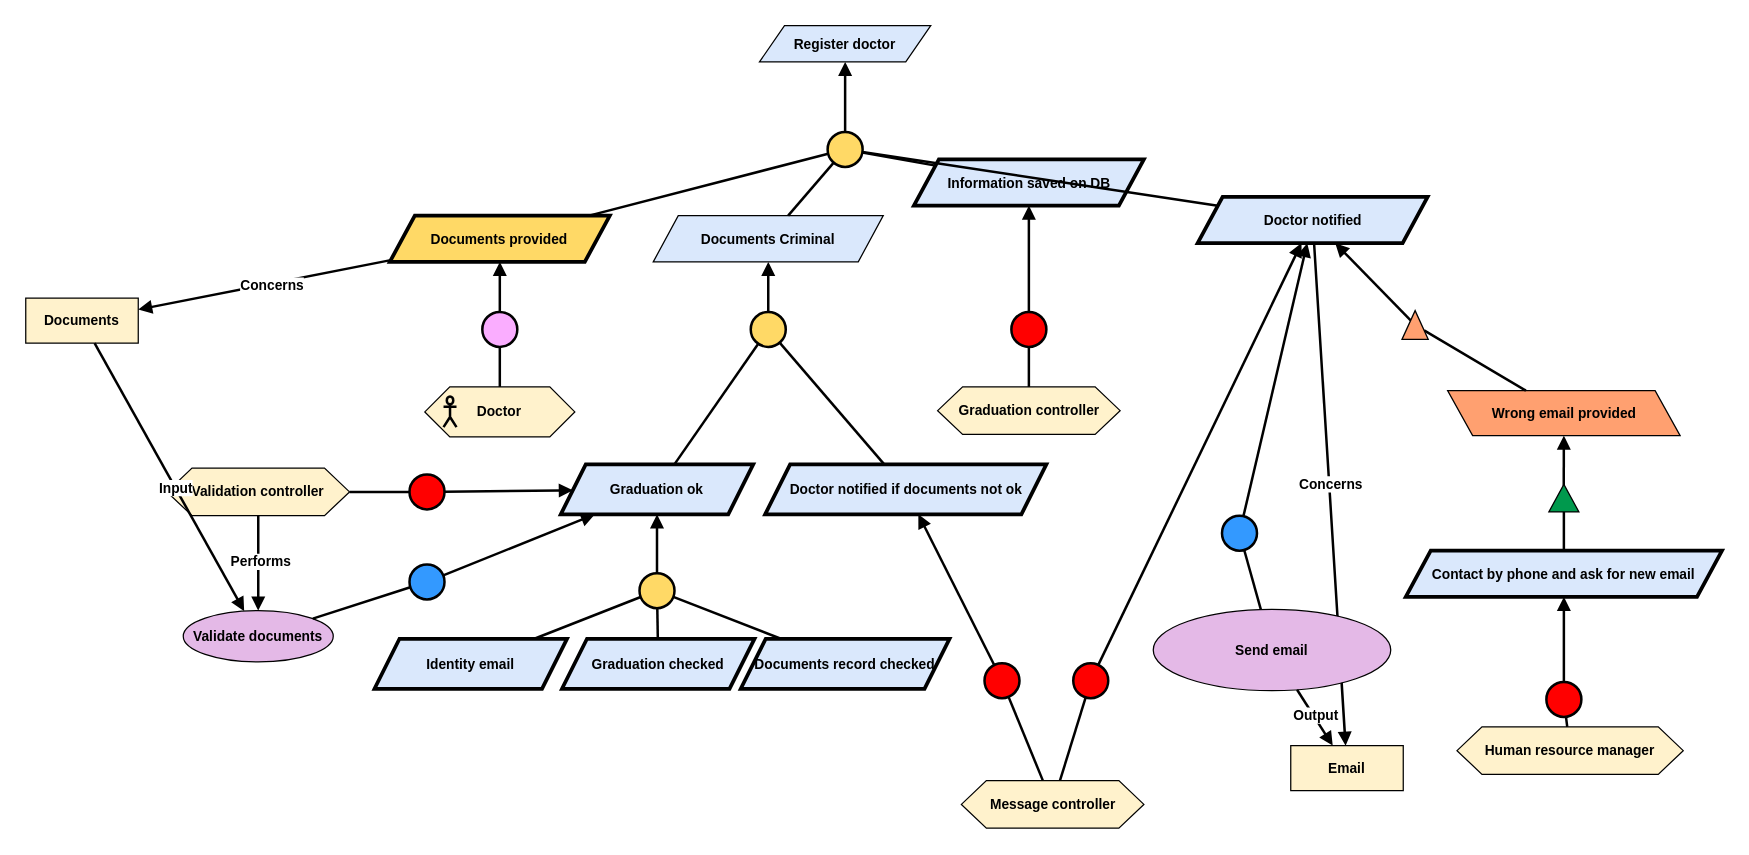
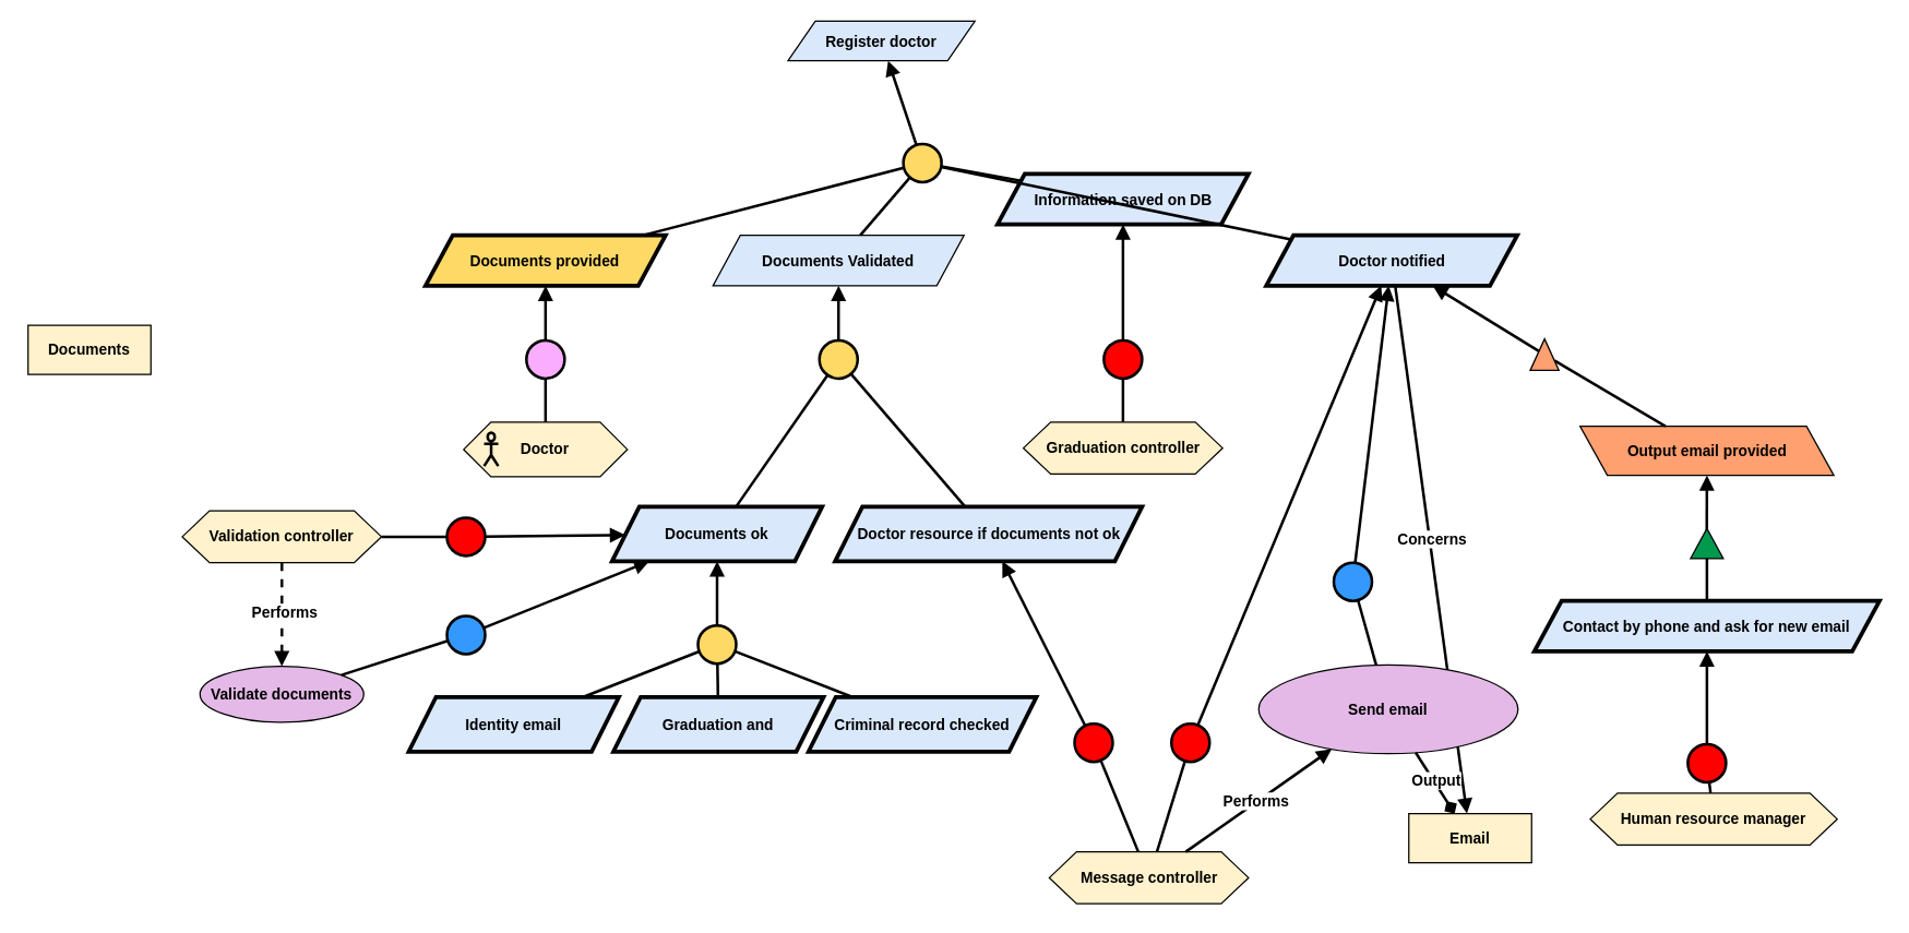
- <mxCell id="2" value="&lt;b&gt;Register doctor&lt;/b&gt;" style="shape=parallelogram;perimeter=parallelogramPerimeter;whiteSpace=wrap;html=1;fixedSize=1;fillColor=#dae8fc;strokeColor=#000000;fontFamily=Helvetica;fontSize=11;fontColor=default;labelBackgroundColor=none;" parent="1" vertex="1"><mxGeometry x="607" y="20" width="137" height="29" as="geometry" /></mxCell>
+ <mxCell id="2" value="&lt;b&gt;Register doctor&lt;/b&gt;" style="shape=parallelogram;perimeter=parallelogramPerimeter;whiteSpace=wrap;html=1;fixedSize=1;fillColor=#dae8fc;strokeColor=#000000;fontFamily=Helvetica;fontSize=11;fontColor=default;labelBackgroundColor=none;" parent="1" vertex="1"><mxGeometry x="577" y="15" width="137" height="29" as="geometry" /></mxCell>
- <mxCell id="36" value="&lt;b&gt;Doctor notified&lt;/b&gt;" style="shape=parallelogram;perimeter=parallelogramPerimeter;whiteSpace=wrap;html=1;fixedSize=1;fillColor=#dae8fc;strokeColor=#000000;strokeWidth=3;fontFamily=Helvetica;fontSize=11;fontColor=default;labelBackgroundColor=none;" parent="1" vertex="1"><mxGeometry x="957.5" y="157" width="184" height="37" as="geometry" /></mxCell>
+ <mxCell id="36" value="&lt;b&gt;Doctor notified&lt;/b&gt;" style="shape=parallelogram;perimeter=parallelogramPerimeter;whiteSpace=wrap;html=1;fixedSize=1;fillColor=#dae8fc;strokeColor=#000000;strokeWidth=3;fontFamily=Helvetica;fontSize=11;fontColor=default;labelBackgroundColor=none;" parent="1" vertex="1"><mxGeometry x="927.5" y="172" width="184" height="37" as="geometry" /></mxCell>
- <mxCell id="6" value="&lt;b&gt;Documents Criminal&lt;/b&gt;" style="shape=parallelogram;perimeter=parallelogramPerimeter;whiteSpace=wrap;html=1;fixedSize=1;fillColor=#dae8fc;strokeColor=#000000;strokeWidth=1;fontFamily=Helvetica;fontSize=11;fontColor=default;labelBackgroundColor=none;" parent="1" vertex="1"><mxGeometry x="522" y="172" width="184" height="37" as="geometry" /></mxCell>
+ <mxCell id="6" value="&lt;b&gt;Documents Validated&lt;/b&gt;" style="shape=parallelogram;perimeter=parallelogramPerimeter;whiteSpace=wrap;html=1;fixedSize=1;fillColor=#dae8fc;strokeColor=#000000;strokeWidth=1;fontFamily=Helvetica;fontSize=11;fontColor=default;labelBackgroundColor=none;" parent="1" vertex="1"><mxGeometry x="522" y="172" width="184" height="37" as="geometry" /></mxCell>
- <mxCell id="79" value="" style="endArrow=block;html=1;rounded=0;endFill=1;strokeWidth=2;" parent="1" source="8" target="60" edge="1"><mxGeometry width="50" height="50" relative="1" as="geometry"><mxPoint x="-87" y="81" as="sourcePoint" /><mxPoint x="-34" y="498" as="targetPoint" /></mxGeometry></mxCell>
- <mxCell id="80" value="&lt;b&gt;Concerns&lt;/b&gt;" style="edgeLabel;html=1;align=center;verticalAlign=middle;resizable=0;points=[];" parent="79" vertex="1" connectable="0"><mxGeometry x="-0.044" y="1" relative="1" as="geometry"><mxPoint as="offset" /></mxGeometry></mxCell>
- <mxCell id="45" value="Wrong email provided" style="shape=parallelogram;perimeter=parallelogramPerimeter;whiteSpace=wrap;html=1;fixedSize=1;fillColor=#FFA070;fontStyle=1;fontFamily=Helvetica;fontSize=11;fontColor=default;labelBackgroundColor=none;flipH=1;flipV=0;" parent="1" vertex="1"><mxGeometry x="1157.5" y="312" width="186" height="36" as="geometry" /></mxCell>
+ <mxCell id="45" value="Output email provided" style="shape=parallelogram;perimeter=parallelogramPerimeter;whiteSpace=wrap;html=1;fixedSize=1;fillColor=#FFA070;fontStyle=1;fontFamily=Helvetica;fontSize=11;fontColor=default;labelBackgroundColor=none;flipH=1;flipV=0;" parent="1" vertex="1"><mxGeometry x="1157.5" y="312" width="186" height="36" as="geometry" /></mxCell>
- <mxCell id="61" value="" style="endArrow=block;html=1;rounded=0;endFill=1;strokeWidth=2;" parent="1" source="60" target="56" edge="1"><mxGeometry width="50" height="50" relative="1" as="geometry"><mxPoint x="125" y="651.5" as="sourcePoint" /><mxPoint x="-65" y="652.5" as="targetPoint" /></mxGeometry></mxCell>
- <mxCell id="62" value="&lt;b&gt;Input&lt;/b&gt;" style="edgeLabel;html=1;align=center;verticalAlign=middle;resizable=0;points=[];" parent="61" vertex="1" connectable="0"><mxGeometry x="0.072" relative="1" as="geometry"><mxPoint as="offset" /></mxGeometry></mxCell>
- <mxCell id="19" value="&lt;b&gt;Graduation ok&lt;/b&gt;" style="shape=parallelogram;perimeter=parallelogramPerimeter;whiteSpace=wrap;html=1;fixedSize=1;fillColor=#dae8fc;strokeColor=#000000;fontFamily=Helvetica;fontSize=11;fontColor=default;labelBackgroundColor=none;strokeWidth=3;" parent="1" vertex="1"><mxGeometry x="448" y="371" width="154" height="40" as="geometry" /></mxCell>
+ <mxCell id="19" value="&lt;b&gt;Documents ok&lt;/b&gt;" style="shape=parallelogram;perimeter=parallelogramPerimeter;whiteSpace=wrap;html=1;fixedSize=1;fillColor=#dae8fc;strokeColor=#000000;fontFamily=Helvetica;fontSize=11;fontColor=default;labelBackgroundColor=none;strokeWidth=3;" parent="1" vertex="1"><mxGeometry x="448" y="371" width="154" height="40" as="geometry" /></mxCell>
- <mxCell id="22" value="&lt;b&gt;Doctor notified if documents not ok&lt;/b&gt;" style="shape=parallelogram;perimeter=parallelogramPerimeter;whiteSpace=wrap;html=1;fixedSize=1;fillColor=#dae8fc;strokeColor=#000000;strokeWidth=3;fontFamily=Helvetica;fontSize=11;fontColor=default;labelBackgroundColor=none;" parent="1" vertex="1"><mxGeometry x="611.5" y="371" width="225" height="40" as="geometry" /></mxCell>
+ <mxCell id="22" value="&lt;b&gt;Doctor resource if documents not ok&lt;/b&gt;" style="shape=parallelogram;perimeter=parallelogramPerimeter;whiteSpace=wrap;html=1;fixedSize=1;fillColor=#dae8fc;strokeColor=#000000;strokeWidth=3;fontFamily=Helvetica;fontSize=11;fontColor=default;labelBackgroundColor=none;" parent="1" vertex="1"><mxGeometry x="611.5" y="371" width="225" height="40" as="geometry" /></mxCell>
- <mxCell id="77" value="" style="endArrow=block;html=1;rounded=0;endFill=1;strokeWidth=2;" parent="1" source="15" target="56" edge="1"><mxGeometry width="50" height="50" relative="1" as="geometry"><mxPoint x="544" y="712" as="sourcePoint" /><mxPoint x="645" y="611" as="targetPoint" /></mxGeometry></mxCell>
+ <mxCell id="77" value="" style="endArrow=block;html=1;rounded=0;endFill=1;strokeWidth=2;dashed=1;" parent="1" source="15" target="56" edge="1"><mxGeometry width="50" height="50" relative="1" as="geometry"><mxPoint x="544" y="712" as="sourcePoint" /><mxPoint x="645" y="611" as="targetPoint" /></mxGeometry></mxCell>
- <mxCell id="27" value="&lt;b&gt;Graduation checked&lt;/b&gt;" style="shape=parallelogram;perimeter=parallelogramPerimeter;whiteSpace=wrap;html=1;fixedSize=1;fillColor=#dae8fc;strokeColor=#000000;fontFamily=Helvetica;fontSize=11;fontColor=default;labelBackgroundColor=none;strokeWidth=3;" parent="1" vertex="1"><mxGeometry x="449" y="510.5" width="154" height="40" as="geometry" /></mxCell>
+ <mxCell id="27" value="&lt;b&gt;Graduation and&lt;/b&gt;" style="shape=parallelogram;perimeter=parallelogramPerimeter;whiteSpace=wrap;html=1;fixedSize=1;fillColor=#dae8fc;strokeColor=#000000;fontFamily=Helvetica;fontSize=11;fontColor=default;labelBackgroundColor=none;strokeWidth=3;" parent="1" vertex="1"><mxGeometry x="449" y="510.5" width="154" height="40" as="geometry" /></mxCell>
- <mxCell id="31" value="&lt;b&gt;Documents record checked&lt;/b&gt;" style="shape=parallelogram;perimeter=parallelogramPerimeter;whiteSpace=wrap;html=1;fixedSize=1;fillColor=#dae8fc;strokeColor=#000000;fontFamily=Helvetica;fontSize=11;fontColor=default;labelBackgroundColor=none;strokeWidth=3;" parent="1" vertex="1"><mxGeometry x="592" y="510.5" width="167" height="40" as="geometry" /></mxCell>
+ <mxCell id="31" value="&lt;b&gt;Criminal record checked&lt;/b&gt;" style="shape=parallelogram;perimeter=parallelogramPerimeter;whiteSpace=wrap;html=1;fixedSize=1;fillColor=#dae8fc;strokeColor=#000000;fontFamily=Helvetica;fontSize=11;fontColor=default;labelBackgroundColor=none;strokeWidth=3;" parent="1" vertex="1"><mxGeometry x="592" y="510.5" width="167" height="40" as="geometry" /></mxCell>
- <mxCell id="67" value="" style="endArrow=block;html=1;rounded=0;endFill=1;strokeWidth=2;" parent="1" source="66" target="63" edge="1"><mxGeometry width="50" height="50" relative="1" as="geometry"><mxPoint x="1289" y="525.13" as="sourcePoint" /><mxPoint x="987" y="608" as="targetPoint" /></mxGeometry></mxCell>
+ <mxCell id="67" value="" style="endArrow=diamond;html=1;rounded=0;endFill=1;strokeWidth=2;" parent="1" source="66" target="63" edge="1"><mxGeometry width="50" height="50" relative="1" as="geometry"><mxPoint x="1289" y="525.13" as="sourcePoint" /><mxPoint x="987" y="608" as="targetPoint" /></mxGeometry></mxCell>
+ <mxCell id="72" value="" style="endArrow=block;html=1;rounded=0;endFill=1;strokeWidth=2;" parent="1" source="16" target="66" edge="1"><mxGeometry width="50" height="50" relative="1" as="geometry"><mxPoint x="1020" y="656" as="sourcePoint" /><mxPoint x="935" y="666" as="targetPoint" /></mxGeometry></mxCell>
+ <mxCell id="73" value="&lt;b&gt;Performs&lt;/b&gt;" style="edgeLabel;html=1;align=center;verticalAlign=middle;resizable=0;points=[];" parent="72" vertex="1" connectable="0"><mxGeometry x="-0.044" y="1" relative="1" as="geometry"><mxPoint as="offset" /></mxGeometry></mxCell>
